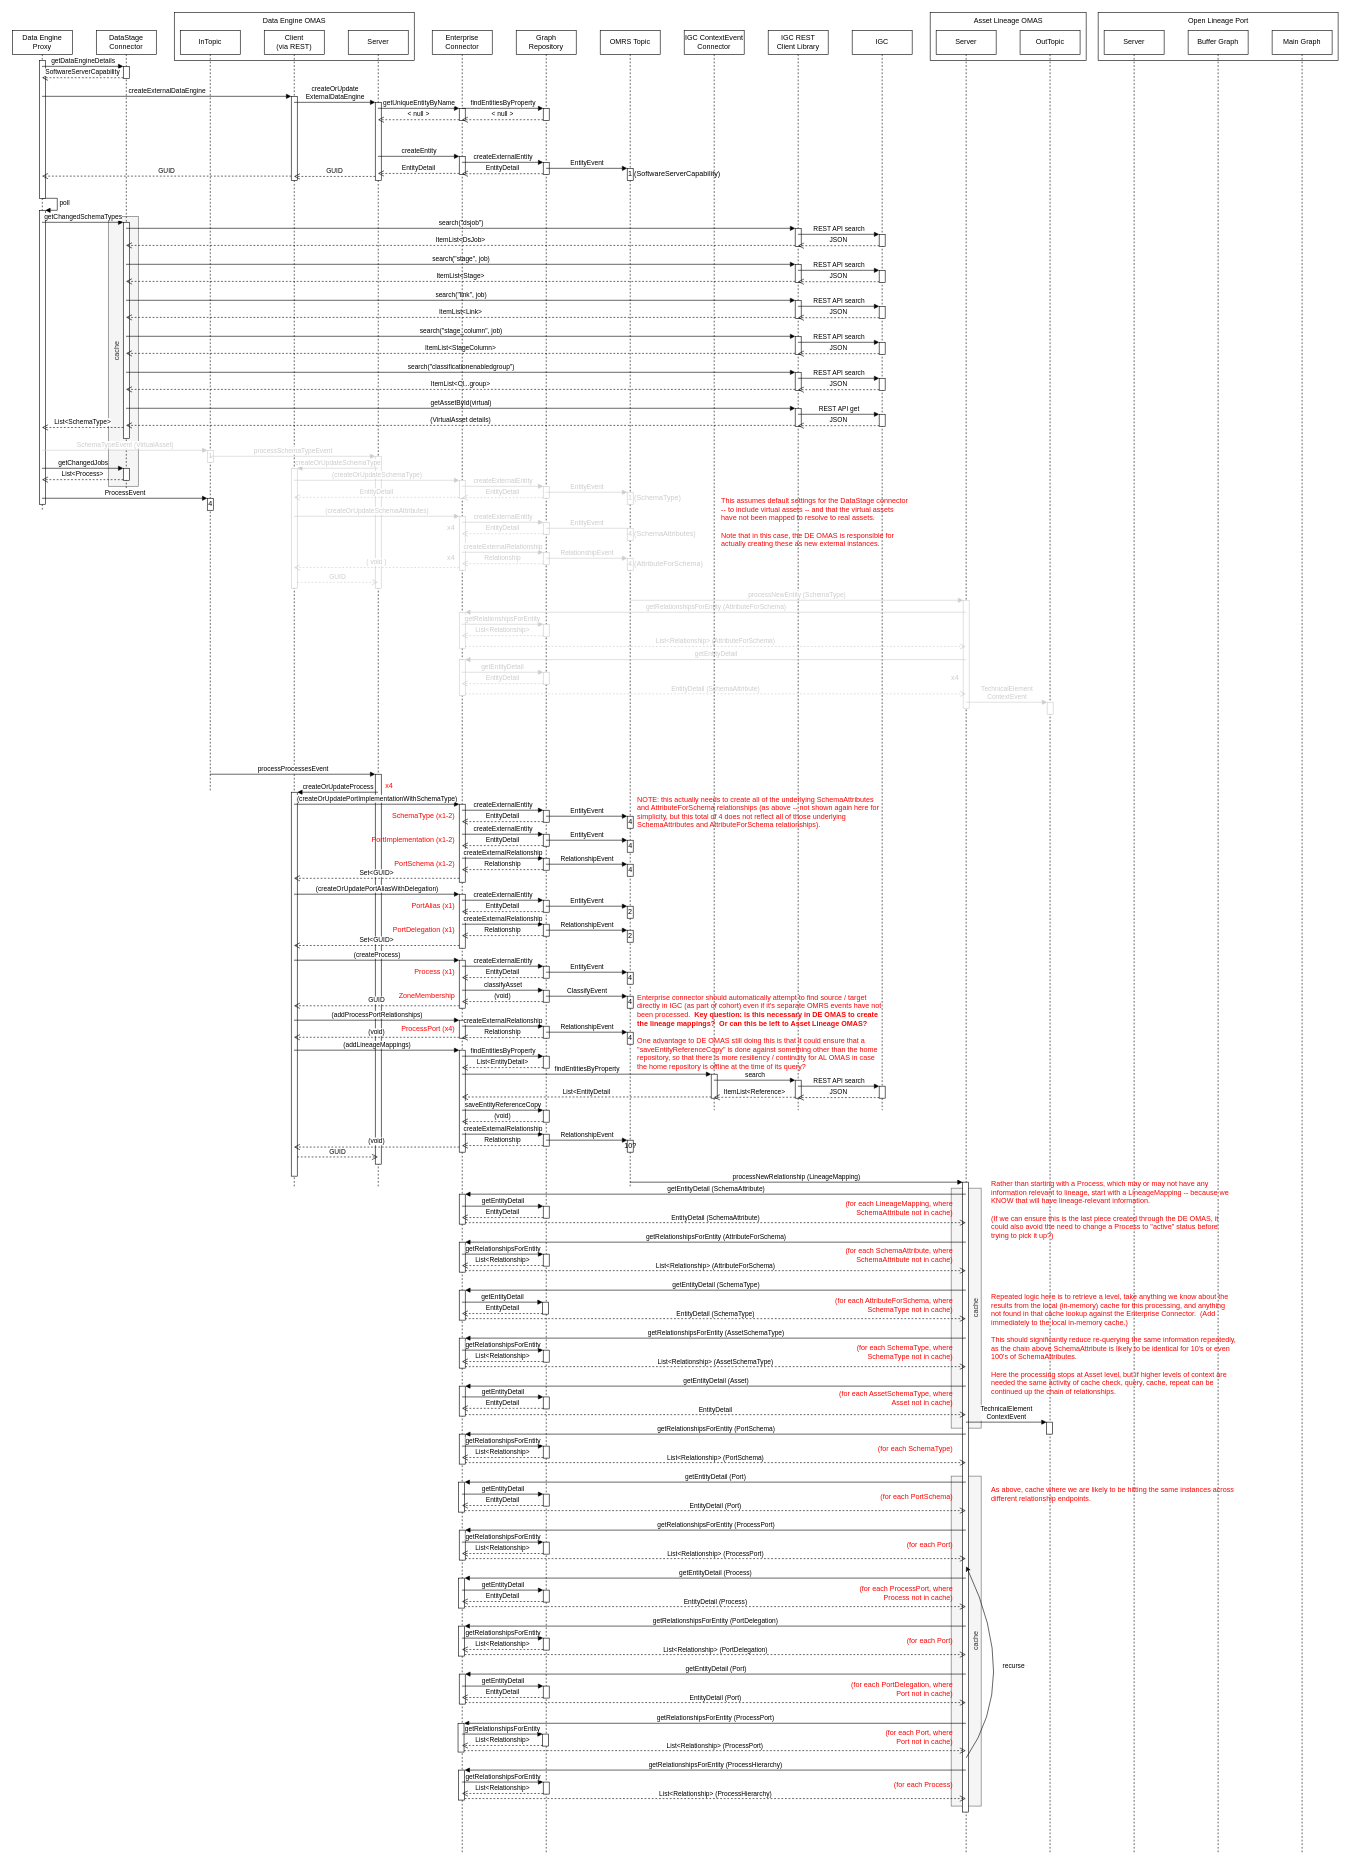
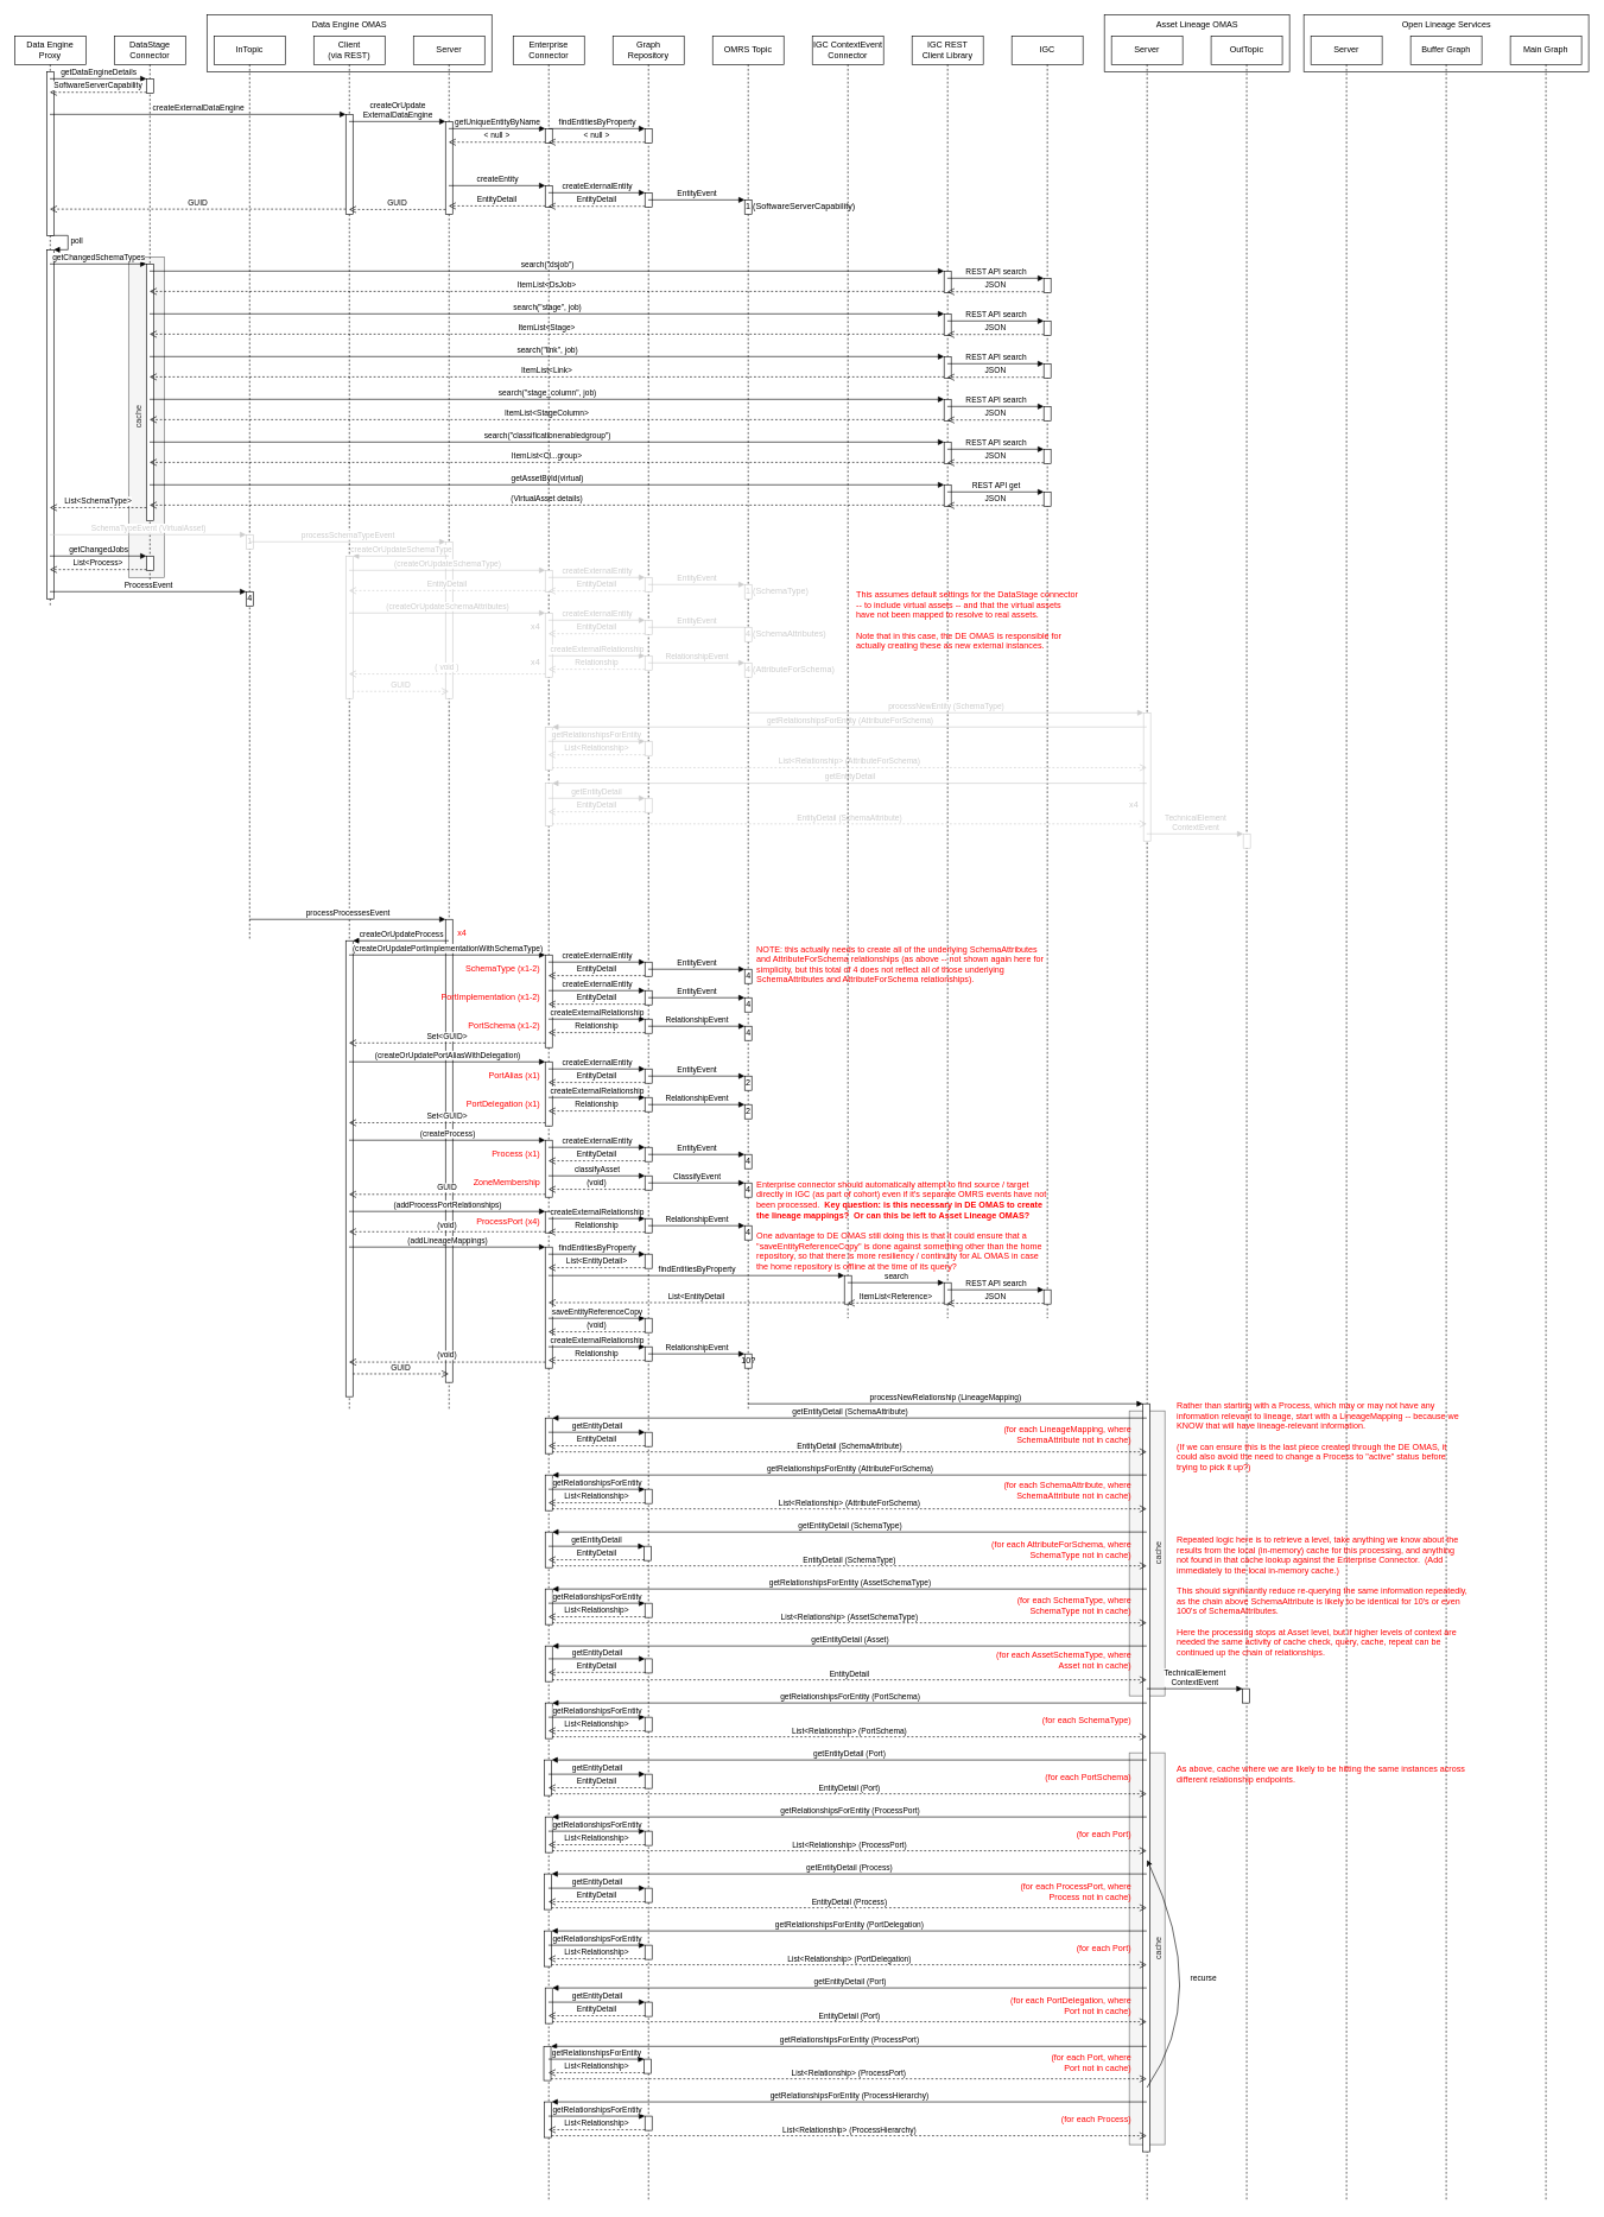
- <mxCell id="4" value="Open Lineage Port" style="html=1;verticalAlign=top;" parent="1" vertex="1"><mxGeometry x="1830" y="20" width="400" height="80" as="geometry" /></mxCell>
+ <mxCell id="4" value="Open Lineage Services" style="html=1;verticalAlign=top;" parent="1" vertex="1"><mxGeometry x="1830" y="20" width="400" height="80" as="geometry" /></mxCell>
